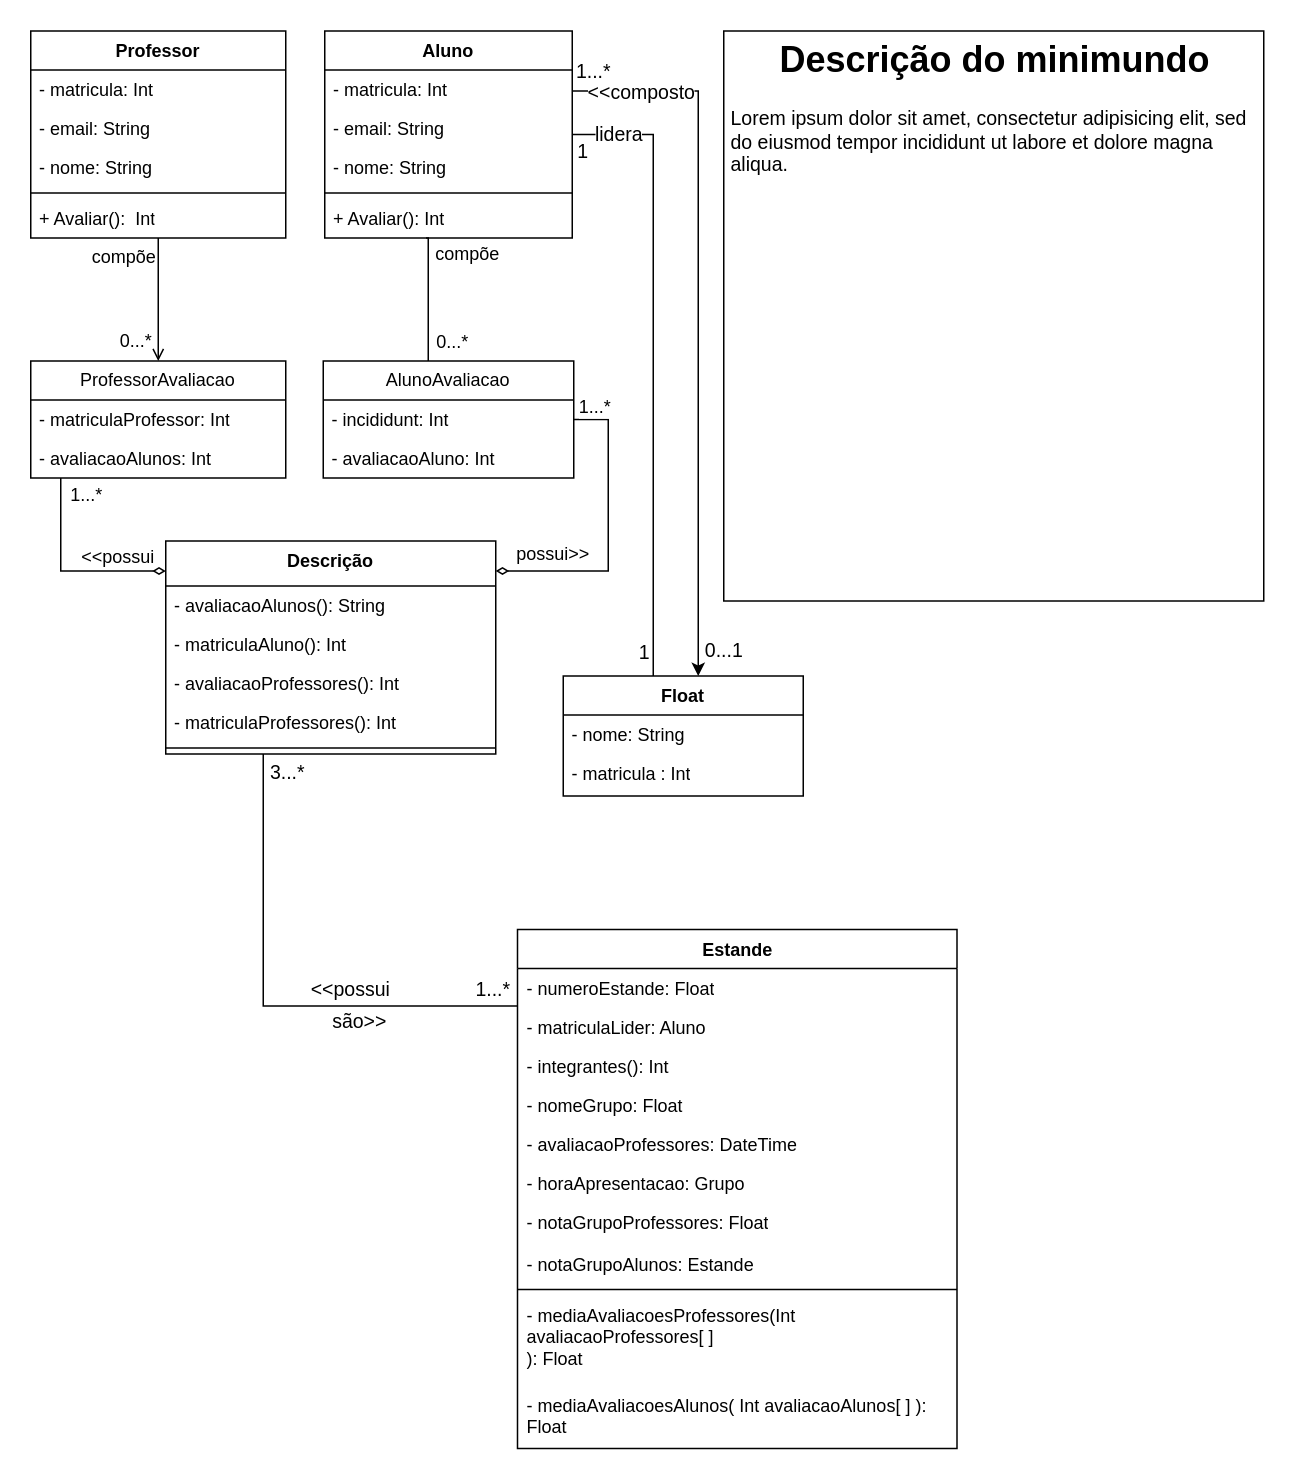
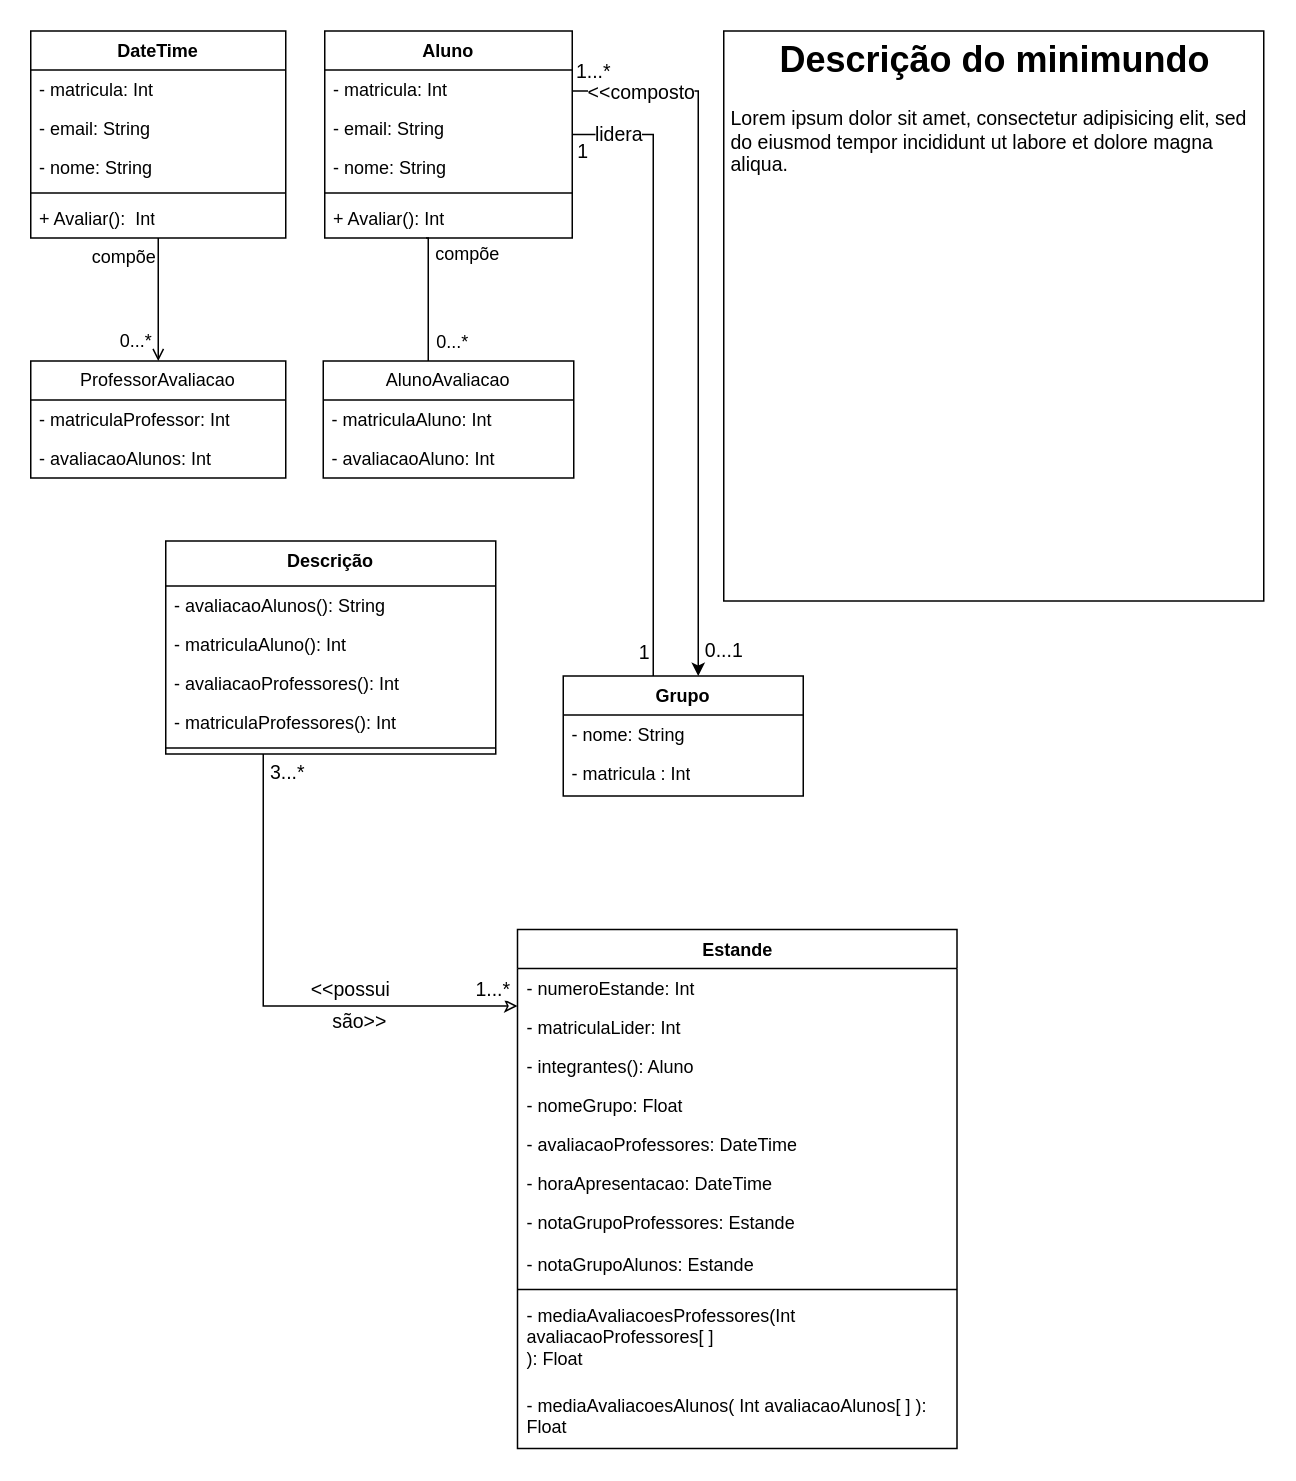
- <mxCell id="53" value="Professor" style="swimlane;fontStyle=1;align=center;verticalAlign=top;childLayout=stackLayout;horizontal=1;startSize=26;horizontalStack=0;resizeParent=1;resizeParentMax=0;resizeLast=0;collapsible=1;marginBottom=0;whiteSpace=wrap;html=1;" parent="1" vertex="1"><mxGeometry x="20" y="20" width="170" height="138" as="geometry" /></mxCell>
+ <mxCell id="53" value="DateTime" style="swimlane;fontStyle=1;align=center;verticalAlign=top;childLayout=stackLayout;horizontal=1;startSize=26;horizontalStack=0;resizeParent=1;resizeParentMax=0;resizeLast=0;collapsible=1;marginBottom=0;whiteSpace=wrap;html=1;" parent="1" vertex="1"><mxGeometry x="20" y="20" width="170" height="138" as="geometry" /></mxCell>
- <mxCell id="20" value="- incididunt: Int" style="text;strokeColor=none;fillColor=none;align=left;verticalAlign=top;spacingLeft=4;spacingRight=4;overflow=hidden;rotatable=0;points=[[0,0.5],[1,0.5]];portConstraint=eastwest;whiteSpace=wrap;html=1;" parent="19" vertex="1"><mxGeometry y="26" width="167" height="26" as="geometry" /></mxCell>
+ <mxCell id="20" value="- matriculaAluno: Int" style="text;strokeColor=none;fillColor=none;align=left;verticalAlign=top;spacingLeft=4;spacingRight=4;overflow=hidden;rotatable=0;points=[[0,0.5],[1,0.5]];portConstraint=eastwest;whiteSpace=wrap;html=1;" parent="19" vertex="1"><mxGeometry y="26" width="167" height="26" as="geometry" /></mxCell>
- <mxCell id="16" style="edgeStyle=orthogonalEdgeStyle;rounded=0;orthogonalLoop=1;jettySize=auto;html=1;endArrow=diamondThin;endFill=0;" parent="1" source="19" target="10" edge="1"><mxGeometry relative="1" as="geometry"><mxPoint x="287" y="320" as="sourcePoint" /><Array as="points"><mxPoint x="405" y="279" /><mxPoint x="405" y="380" /></Array></mxGeometry></mxCell>
- <mxCell id="17" value="&lt;font style=&quot;font-size: 12px;&quot;&gt;possui&amp;gt;&amp;gt;&lt;/font&gt;" style="edgeLabel;html=1;align=center;verticalAlign=middle;resizable=0;points=[];" parent="16" vertex="1" connectable="0"><mxGeometry x="0.733" relative="1" as="geometry"><mxPoint x="10" y="-12" as="offset" /></mxGeometry></mxCell>
- <mxCell id="18" value="&lt;font style=&quot;font-size: 12px;&quot;&gt;1...*&lt;/font&gt;" style="edgeLabel;html=1;align=center;verticalAlign=middle;resizable=0;points=[];" parent="16" vertex="1" connectable="0"><mxGeometry x="-0.872" relative="1" as="geometry"><mxPoint y="-9" as="offset" /></mxGeometry></mxCell>
- <mxCell id="34" style="edgeStyle=orthogonalEdgeStyle;rounded=0;orthogonalLoop=1;jettySize=auto;html=1;endArrow=diamondThin;endFill=0;startSize=6;strokeWidth=1;targetPerimeterSpacing=0;" parent="1" source="37" target="10" edge="1"><mxGeometry relative="1" as="geometry"><mxPoint x="127" y="320" as="sourcePoint" /><Array as="points"><mxPoint x="40" y="380" /></Array></mxGeometry></mxCell>
- <mxCell id="35" value="&lt;font style=&quot;font-size: 12px;&quot;&gt;&amp;lt;&amp;lt;possui&lt;/font&gt;" style="edgeLabel;html=1;align=center;verticalAlign=middle;resizable=0;points=[];" parent="34" vertex="1" connectable="0"><mxGeometry x="0.77" y="-1" relative="1" as="geometry"><mxPoint x="-18" y="-11" as="offset" /></mxGeometry></mxCell>
- <mxCell id="36" value="&lt;font style=&quot;font-size: 12px;&quot;&gt;1...*&lt;/font&gt;" style="edgeLabel;html=1;align=center;verticalAlign=middle;resizable=0;points=[];" parent="34" vertex="1" connectable="0"><mxGeometry x="-0.848" y="1" relative="1" as="geometry"><mxPoint x="15" y="1" as="offset" /></mxGeometry></mxCell>
- <mxCell id="64" value="Float" style="swimlane;fontStyle=1;align=center;verticalAlign=top;childLayout=stackLayout;horizontal=1;startSize=26;horizontalStack=0;resizeParent=1;resizeParentMax=0;resizeLast=0;collapsible=1;marginBottom=0;whiteSpace=wrap;html=1;" parent="1" vertex="1"><mxGeometry x="375" y="450" width="160" height="80" as="geometry" /></mxCell>
+ <mxCell id="64" value="Grupo" style="swimlane;fontStyle=1;align=center;verticalAlign=top;childLayout=stackLayout;horizontal=1;startSize=26;horizontalStack=0;resizeParent=1;resizeParentMax=0;resizeLast=0;collapsible=1;marginBottom=0;whiteSpace=wrap;html=1;" parent="1" vertex="1"><mxGeometry x="375" y="450" width="160" height="80" as="geometry" /></mxCell>
- <mxCell id="23" value="- numeroEstande: Float" style="text;strokeColor=none;fillColor=none;align=left;verticalAlign=top;spacingLeft=4;spacingRight=4;overflow=hidden;rotatable=0;points=[[0,0.5],[1,0.5]];portConstraint=eastwest;whiteSpace=wrap;html=1;" parent="22" vertex="1"><mxGeometry y="26" width="293" height="26" as="geometry" /></mxCell>
+ <mxCell id="23" value="- numeroEstande: Int" style="text;strokeColor=none;fillColor=none;align=left;verticalAlign=top;spacingLeft=4;spacingRight=4;overflow=hidden;rotatable=0;points=[[0,0.5],[1,0.5]];portConstraint=eastwest;whiteSpace=wrap;html=1;" parent="22" vertex="1"><mxGeometry y="26" width="293" height="26" as="geometry" /></mxCell>
- <mxCell id="5" style="edgeStyle=orthogonalEdgeStyle;rounded=0;orthogonalLoop=1;jettySize=auto;html=1;endArrow=none;endFill=0;" edge="1" parent="1" source="10" target="22"><mxGeometry relative="1" as="geometry"><Array as="points"><mxPoint x="175" y="670" /></Array></mxGeometry></mxCell>
+ <mxCell id="5" style="edgeStyle=orthogonalEdgeStyle;rounded=0;orthogonalLoop=1;jettySize=auto;html=1;endArrow=classic;endFill=0;" edge="1" parent="1" source="10" target="22"><mxGeometry relative="1" as="geometry"><Array as="points"><mxPoint x="175" y="670" /></Array></mxGeometry></mxCell>
- <mxCell id="24" value="- matriculaLider: Aluno" style="text;strokeColor=none;fillColor=none;align=left;verticalAlign=top;spacingLeft=4;spacingRight=4;overflow=hidden;rotatable=0;points=[[0,0.5],[1,0.5]];portConstraint=eastwest;whiteSpace=wrap;html=1;" parent="22" vertex="1"><mxGeometry y="52" width="293" height="26" as="geometry" /></mxCell>
+ <mxCell id="24" value="- matriculaLider: Int" style="text;strokeColor=none;fillColor=none;align=left;verticalAlign=top;spacingLeft=4;spacingRight=4;overflow=hidden;rotatable=0;points=[[0,0.5],[1,0.5]];portConstraint=eastwest;whiteSpace=wrap;html=1;" parent="22" vertex="1"><mxGeometry y="52" width="293" height="26" as="geometry" /></mxCell>
- <mxCell id="25" value="- integrantes(): Int" style="text;strokeColor=none;fillColor=none;align=left;verticalAlign=top;spacingLeft=4;spacingRight=4;overflow=hidden;rotatable=0;points=[[0,0.5],[1,0.5]];portConstraint=eastwest;whiteSpace=wrap;html=1;" parent="22" vertex="1"><mxGeometry y="78" width="293" height="26" as="geometry" /></mxCell>
+ <mxCell id="25" value="- integrantes(): Aluno" style="text;strokeColor=none;fillColor=none;align=left;verticalAlign=top;spacingLeft=4;spacingRight=4;overflow=hidden;rotatable=0;points=[[0,0.5],[1,0.5]];portConstraint=eastwest;whiteSpace=wrap;html=1;" parent="22" vertex="1"><mxGeometry y="78" width="293" height="26" as="geometry" /></mxCell>
- <mxCell id="28" value="- horaApresentacao: Grupo" style="text;strokeColor=none;fillColor=none;align=left;verticalAlign=top;spacingLeft=4;spacingRight=4;overflow=hidden;rotatable=0;points=[[0,0.5],[1,0.5]];portConstraint=eastwest;whiteSpace=wrap;html=1;" parent="22" vertex="1"><mxGeometry y="156" width="293" height="26" as="geometry" /></mxCell>
+ <mxCell id="28" value="- horaApresentacao: DateTime" style="text;strokeColor=none;fillColor=none;align=left;verticalAlign=top;spacingLeft=4;spacingRight=4;overflow=hidden;rotatable=0;points=[[0,0.5],[1,0.5]];portConstraint=eastwest;whiteSpace=wrap;html=1;" parent="22" vertex="1"><mxGeometry y="156" width="293" height="26" as="geometry" /></mxCell>
- <mxCell id="29" value="- notaGrupoProfessores:&amp;nbsp;Float" style="text;strokeColor=none;fillColor=none;align=left;verticalAlign=top;spacingLeft=4;spacingRight=4;overflow=hidden;rotatable=0;points=[[0,0.5],[1,0.5]];portConstraint=eastwest;whiteSpace=wrap;html=1;" parent="22" vertex="1"><mxGeometry y="182" width="293" height="28" as="geometry" /></mxCell>
+ <mxCell id="29" value="- notaGrupoProfessores:&amp;nbsp;Estande" style="text;strokeColor=none;fillColor=none;align=left;verticalAlign=top;spacingLeft=4;spacingRight=4;overflow=hidden;rotatable=0;points=[[0,0.5],[1,0.5]];portConstraint=eastwest;whiteSpace=wrap;html=1;" parent="22" vertex="1"><mxGeometry y="182" width="293" height="28" as="geometry" /></mxCell>
